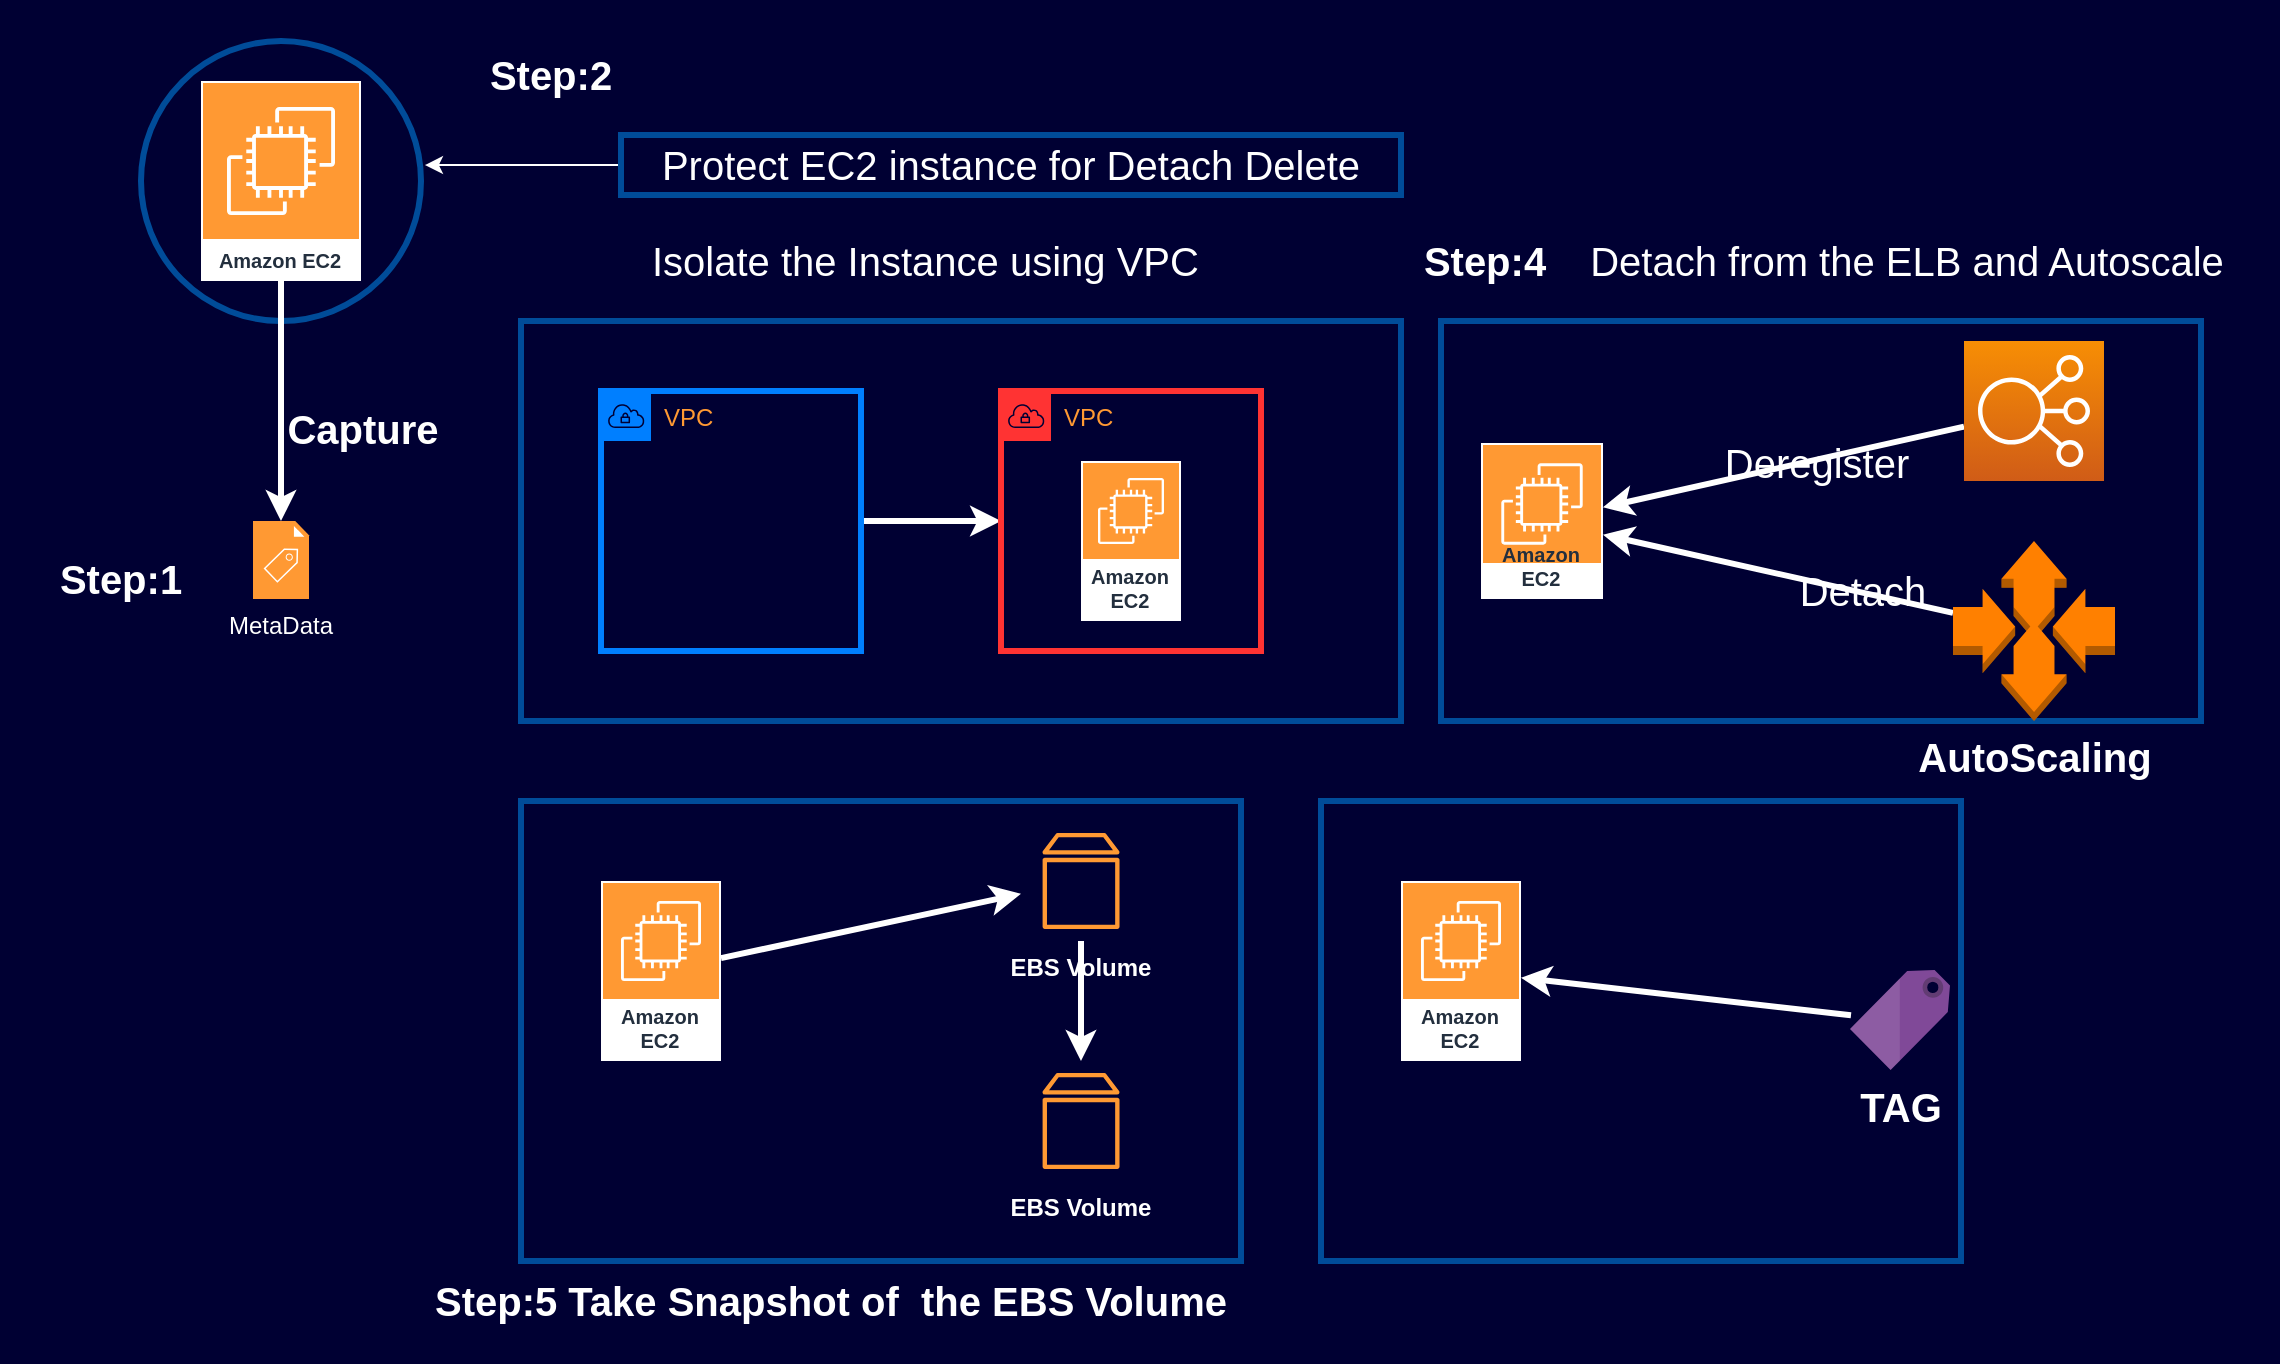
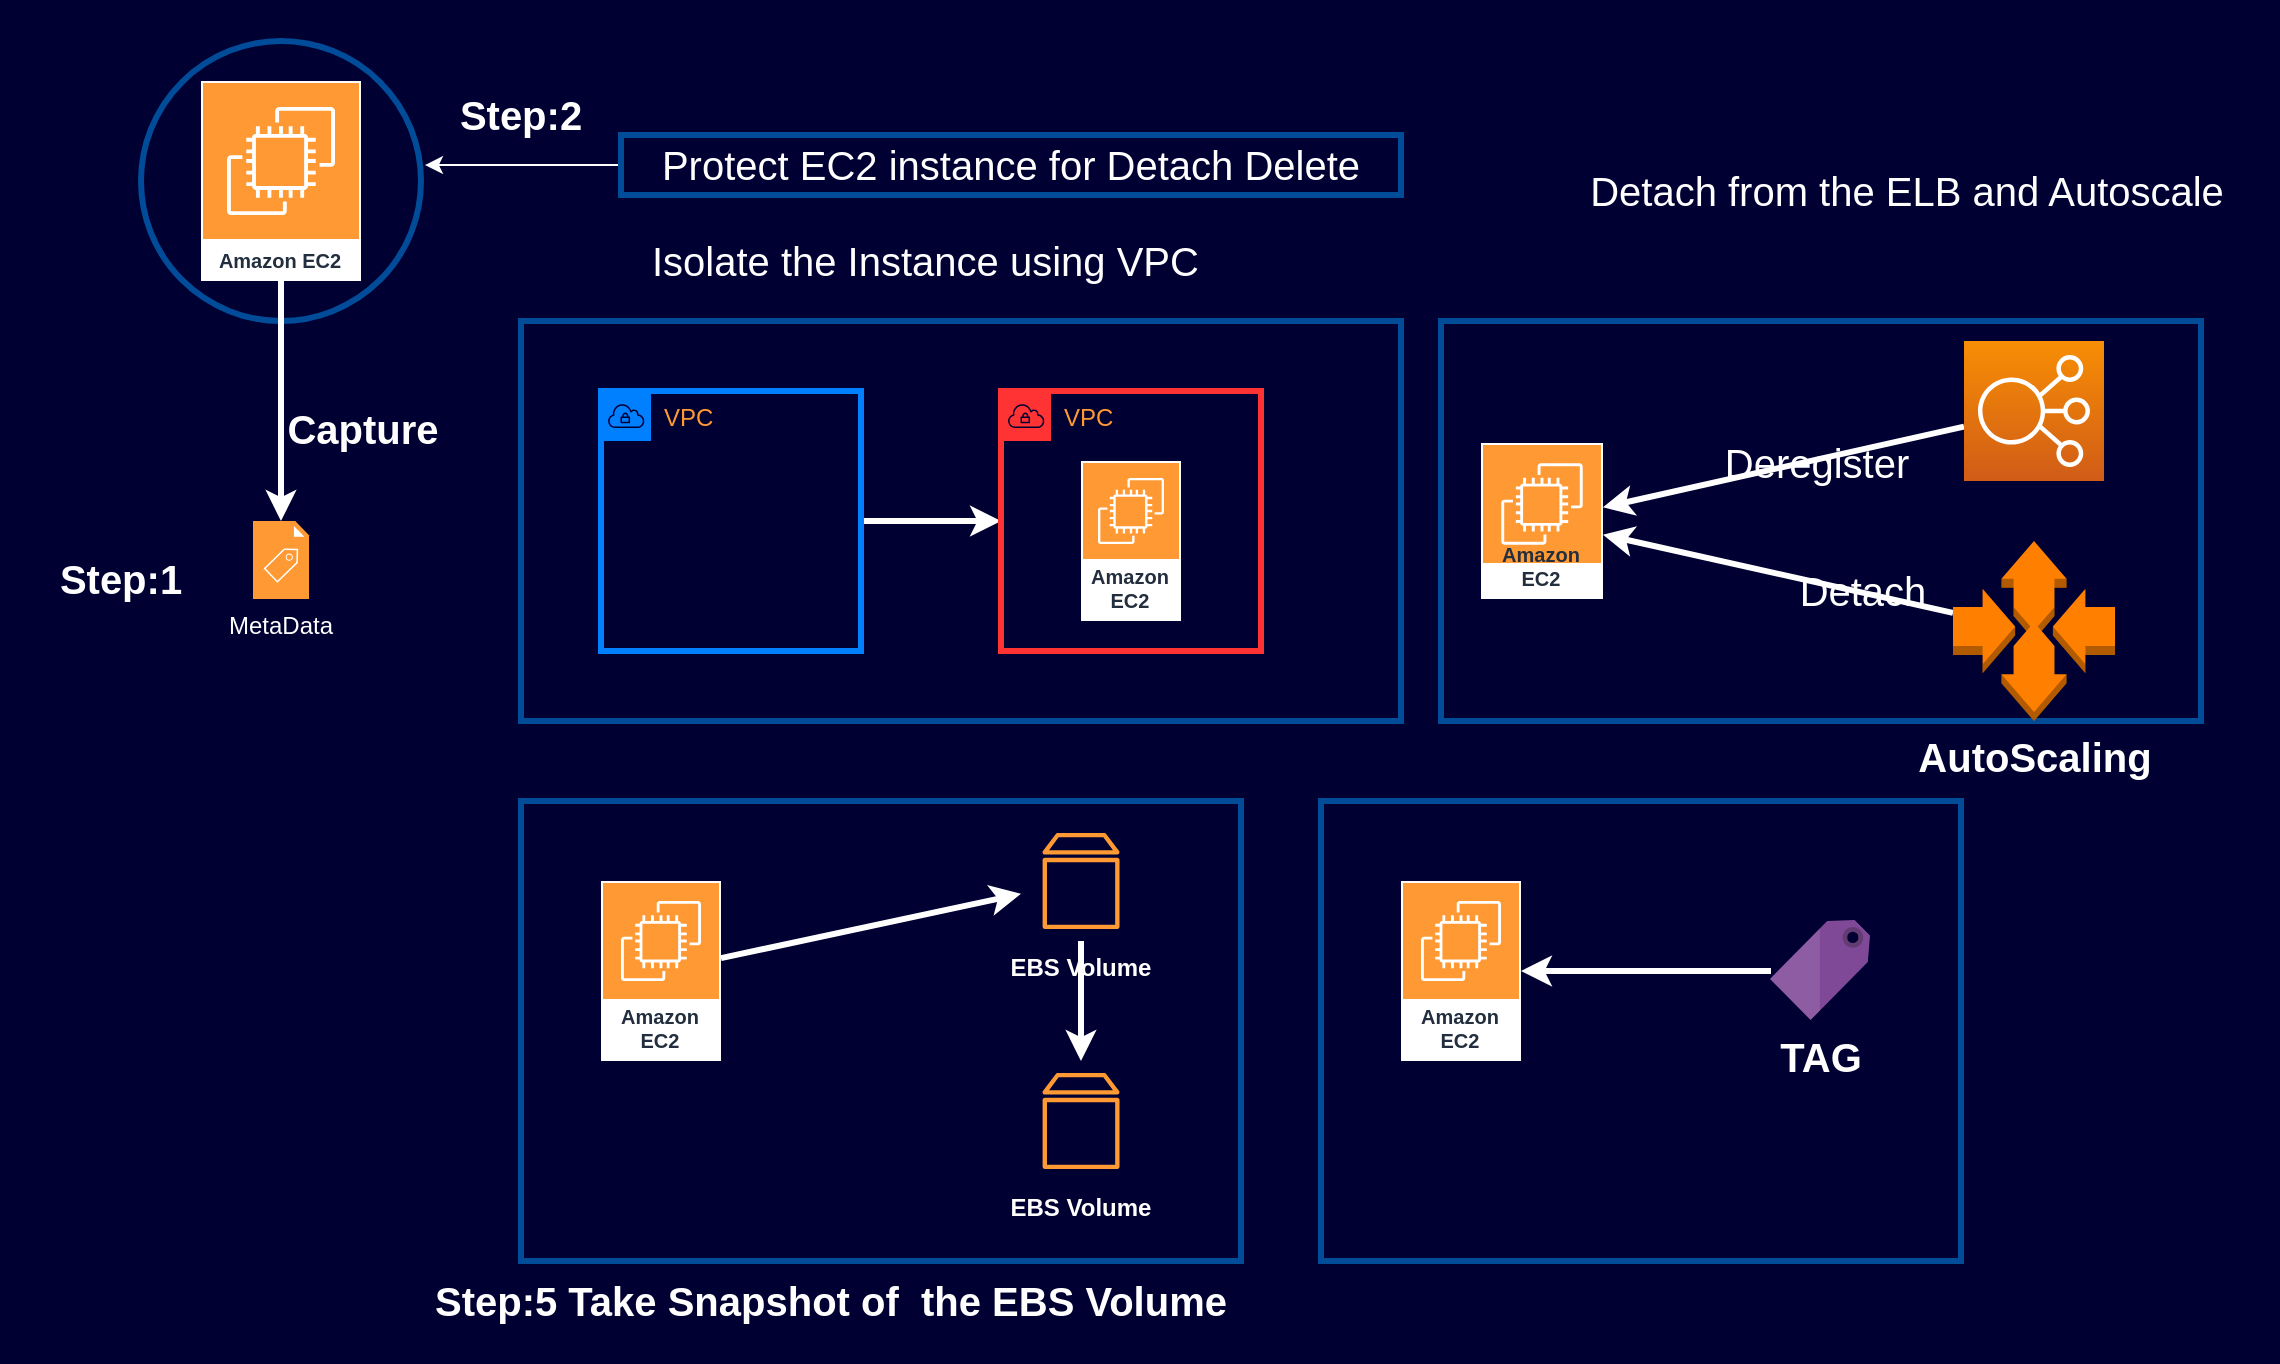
- <mxCell id="11" value="&lt;font color=&quot;#ffffff&quot; size=&quot;1&quot;&gt;&lt;b style=&quot;font-size: 20px&quot;&gt;Step:2&lt;/b&gt;&lt;/font&gt;" style="text;html=1;resizable=0;autosize=1;align=center;verticalAlign=middle;points=[];fillColor=none;strokeColor=none;rounded=0;" vertex="1" parent="1"><mxGeometry x="235" y="27" width="80" height="20" as="geometry" /></mxCell>
+ <mxCell id="11" value="&lt;font color=&quot;#ffffff&quot; size=&quot;1&quot;&gt;&lt;b style=&quot;font-size: 20px&quot;&gt;Step:2&lt;/b&gt;&lt;/font&gt;" style="text;html=1;resizable=0;autosize=1;align=center;verticalAlign=middle;points=[];fillColor=none;strokeColor=none;rounded=0;" vertex="1" parent="1"><mxGeometry x="220" y="47" width="80" height="20" as="geometry" /></mxCell>
- <mxCell id="26" value="&lt;font color=&quot;#ffffff&quot; size=&quot;1&quot;&gt;&lt;b style=&quot;font-size: 20px&quot;&gt;Step:4&lt;/b&gt;&lt;/font&gt;" style="text;html=1;resizable=0;autosize=1;align=center;verticalAlign=middle;points=[];fillColor=none;strokeColor=none;rounded=0;" vertex="1" parent="1"><mxGeometry x="702" y="120" width="80" height="20" as="geometry" /></mxCell>
- <mxCell id="25" value="&lt;font color=&quot;#ffffff&quot;&gt;&lt;span style=&quot;font-size: 20px&quot;&gt;Detach from the ELB and Autoscale&lt;/span&gt;&lt;/font&gt;" style="text;html=1;align=center;verticalAlign=middle;resizable=0;points=[];autosize=1;fontSize=15;fontColor=#000008;labelBackgroundColor=none;strokeWidth=3;fillColor=none;" vertex="1" parent="1"><mxGeometry x="788" y="115" width="330" height="30" as="geometry" /></mxCell>
+ <mxCell id="25" value="&lt;font color=&quot;#ffffff&quot;&gt;&lt;span style=&quot;font-size: 20px&quot;&gt;Detach from the ELB and Autoscale&lt;/span&gt;&lt;/font&gt;" style="text;html=1;align=center;verticalAlign=middle;resizable=0;points=[];autosize=1;fontSize=15;fontColor=#000008;labelBackgroundColor=none;strokeWidth=3;fillColor=none;" vertex="1" parent="1"><mxGeometry x="788" y="80" width="330" height="30" as="geometry" /></mxCell>
- <mxCell id="36" value="&lt;font color=&quot;#ffffff&quot; size=&quot;1&quot;&gt;&lt;b style=&quot;font-size: 20px&quot;&gt;TAG&lt;/b&gt;&lt;/font&gt;" style="aspect=fixed;html=1;points=[];align=center;image;fontSize=12;image=img/lib/mscae/Tag.svg;labelBackgroundColor=none;strokeColor=#FF9933;strokeWidth=3;fillColor=none;fontColor=#FF33FF;" vertex="1" parent="1"><mxGeometry x="925" y="485" width="50" height="50" as="geometry" /></mxCell>
+ <mxCell id="36" value="&lt;font color=&quot;#ffffff&quot; size=&quot;1&quot;&gt;&lt;b style=&quot;font-size: 20px&quot;&gt;TAG&lt;/b&gt;&lt;/font&gt;" style="aspect=fixed;html=1;points=[];align=center;image;fontSize=12;image=img/lib/mscae/Tag.svg;labelBackgroundColor=none;strokeColor=#FF9933;strokeWidth=3;fillColor=none;fontColor=#FF33FF;" vertex="1" parent="1"><mxGeometry x="885" y="460" width="50" height="50" as="geometry" /></mxCell>
